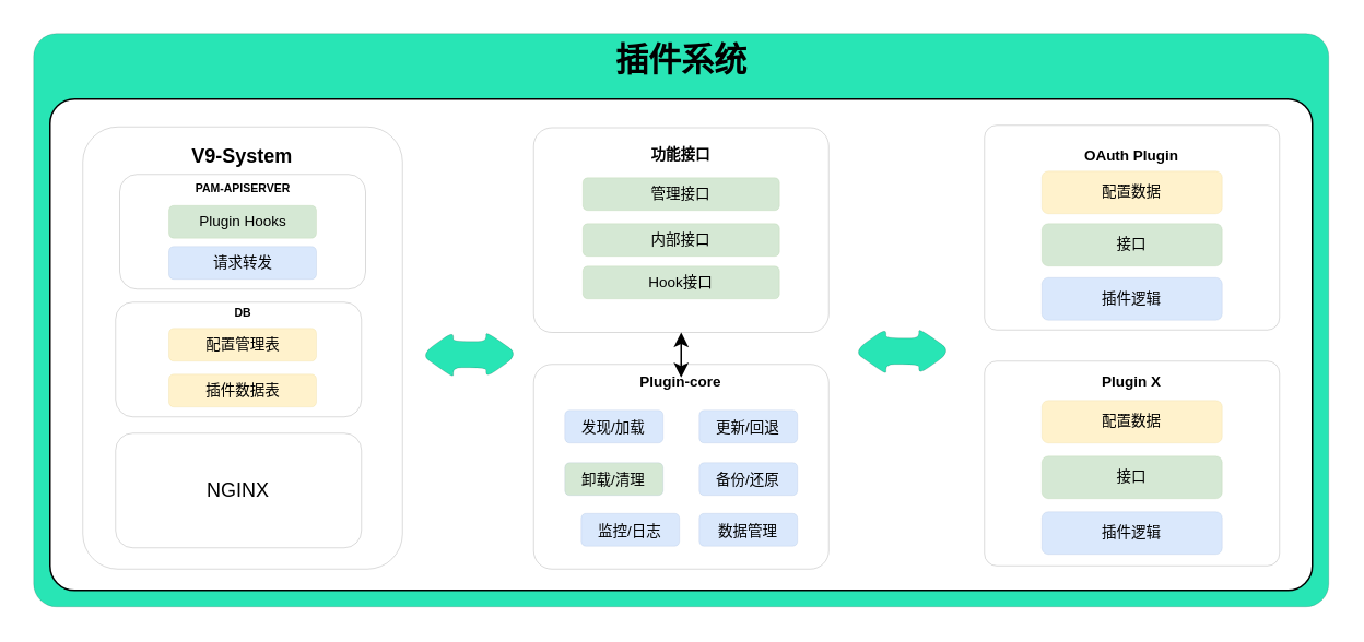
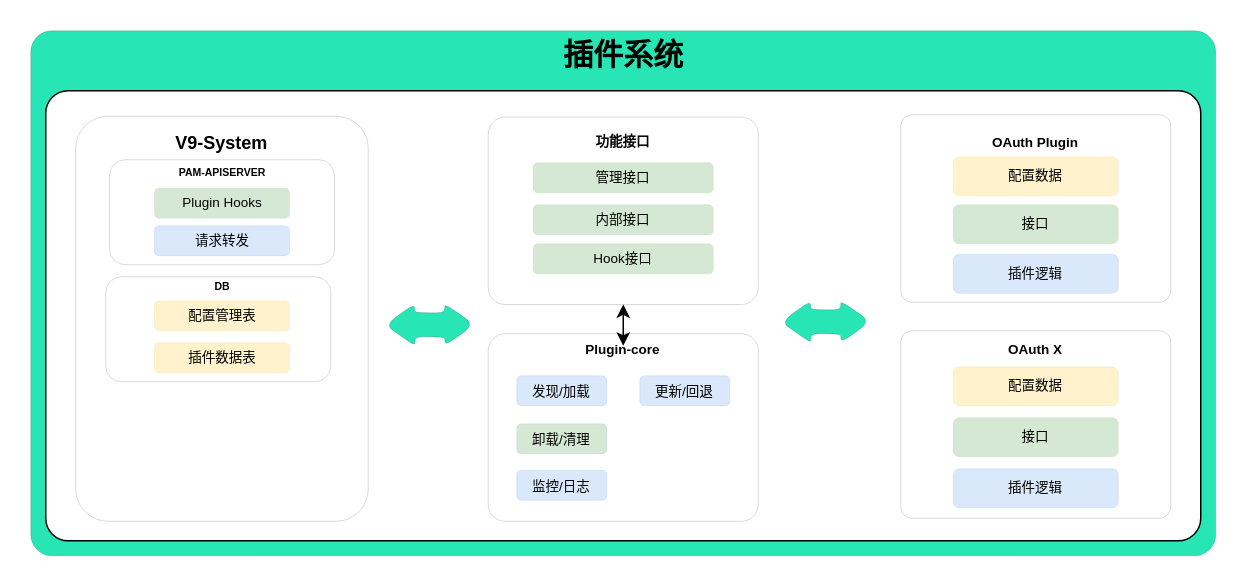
- <mxCell id="35" value="Plugin X" style="text;html=1;strokeColor=none;fillColor=none;align=center;verticalAlign=middle;whiteSpace=wrap;rounded=0;shadow=0;glass=0;sketch=0;fontSize=9;fontStyle=1" vertex="1" parent="1"><mxGeometry x="660" y="218" width="60" height="30" as="geometry" /></mxCell>
+ <mxCell id="35" value="OAuth X" style="text;html=1;strokeColor=none;fillColor=none;align=center;verticalAlign=middle;whiteSpace=wrap;rounded=0;shadow=0;glass=0;sketch=0;fontSize=9;fontStyle=1" vertex="1" parent="1"><mxGeometry x="660" y="218" width="60" height="30" as="geometry" /></mxCell>
- <mxCell id="25" value="&lt;font style=&quot;font-size: 9px&quot;&gt;备份/还原&lt;/font&gt;" style="rounded=1;whiteSpace=wrap;html=1;shadow=0;glass=0;sketch=0;fontSize=12;strokeWidth=0;fillColor=#dae8fc;strokeColor=#6c8ebf;" vertex="1" parent="1"><mxGeometry x="426" y="282" width="60" height="20" as="geometry" /></mxCell>
- <mxCell id="10" value="NGINX" style="rounded=1;whiteSpace=wrap;html=1;shadow=0;glass=0;sketch=0;fontSize=12;strokeWidth=0;fillColor=#FFFFFF;" vertex="1" parent="1"><mxGeometry x="70" y="264" width="150" height="70" as="geometry" /></mxCell>
- <mxCell id="27" value="&lt;font style=&quot;font-size: 9px&quot;&gt;监控/日志&lt;/font&gt;" style="rounded=1;whiteSpace=wrap;html=1;shadow=0;glass=0;sketch=0;fontSize=12;strokeWidth=0;fillColor=#dae8fc;strokeColor=#6c8ebf;" vertex="1" parent="1"><mxGeometry x="354" y="313" width="60" height="20" as="geometry" /></mxCell>
+ <mxCell id="27" value="&lt;font style=&quot;font-size: 9px&quot;&gt;监控/日志&lt;/font&gt;" style="rounded=1;whiteSpace=wrap;html=1;shadow=0;glass=0;sketch=0;fontSize=12;strokeWidth=0;fillColor=#dae8fc;strokeColor=#6c8ebf;" vertex="1" parent="1"><mxGeometry x="344" y="313" width="60" height="20" as="geometry" /></mxCell>
- <mxCell id="28" value="&lt;font style=&quot;font-size: 9px&quot;&gt;数据管理&lt;/font&gt;" style="rounded=1;whiteSpace=wrap;html=1;shadow=0;glass=0;sketch=0;fontSize=12;strokeWidth=0;fillColor=#dae8fc;strokeColor=#6c8ebf;" vertex="1" parent="1"><mxGeometry x="426" y="313" width="60" height="20" as="geometry" /></mxCell>
